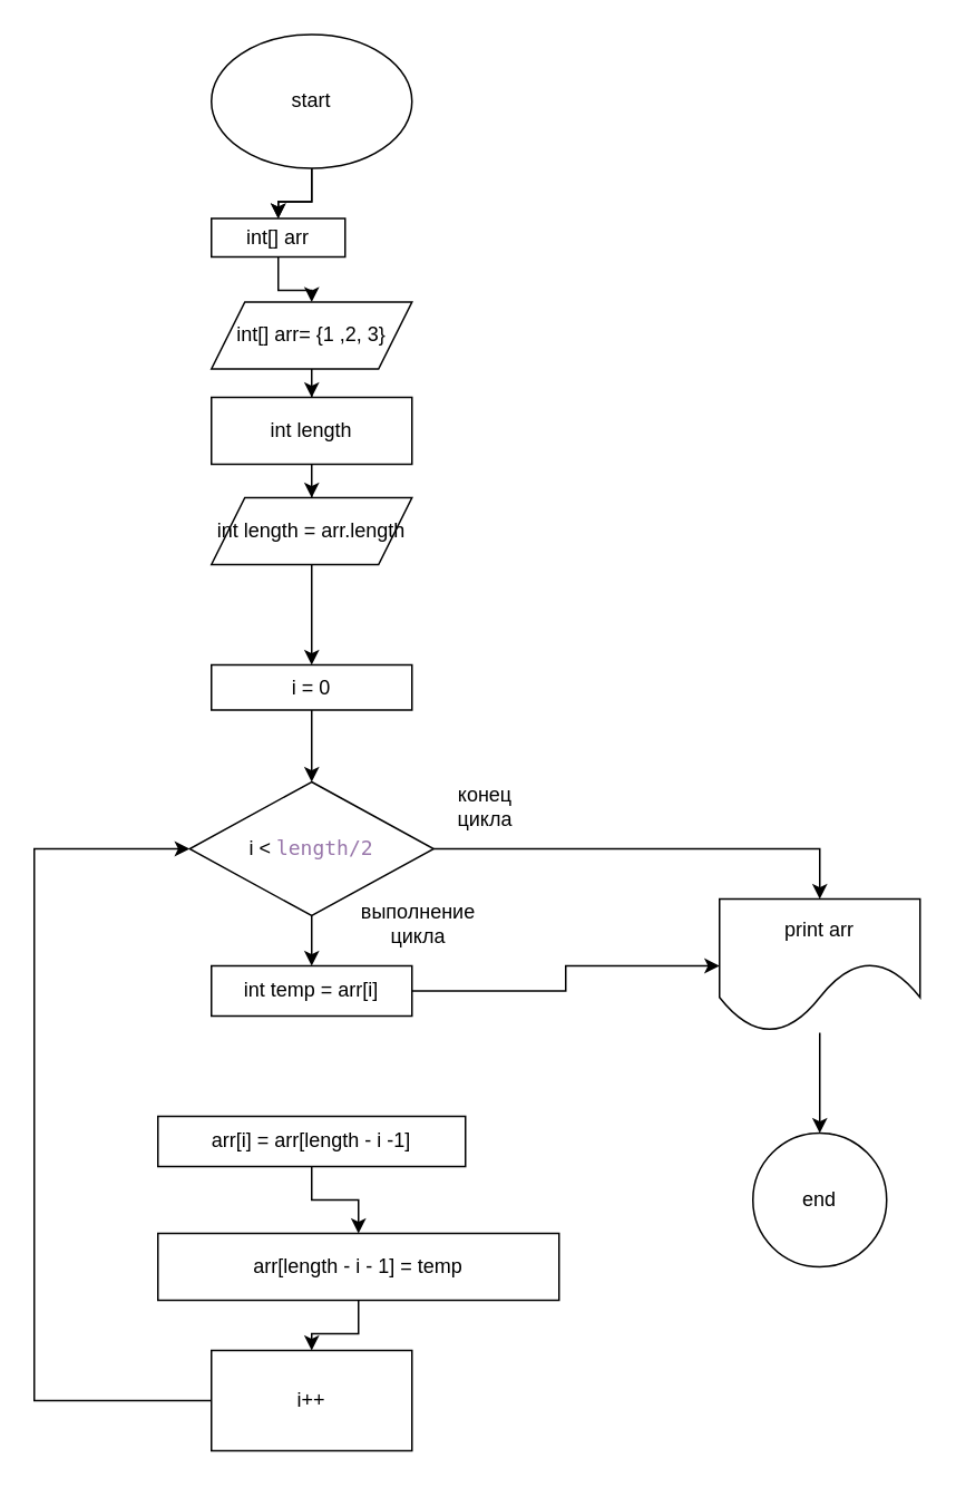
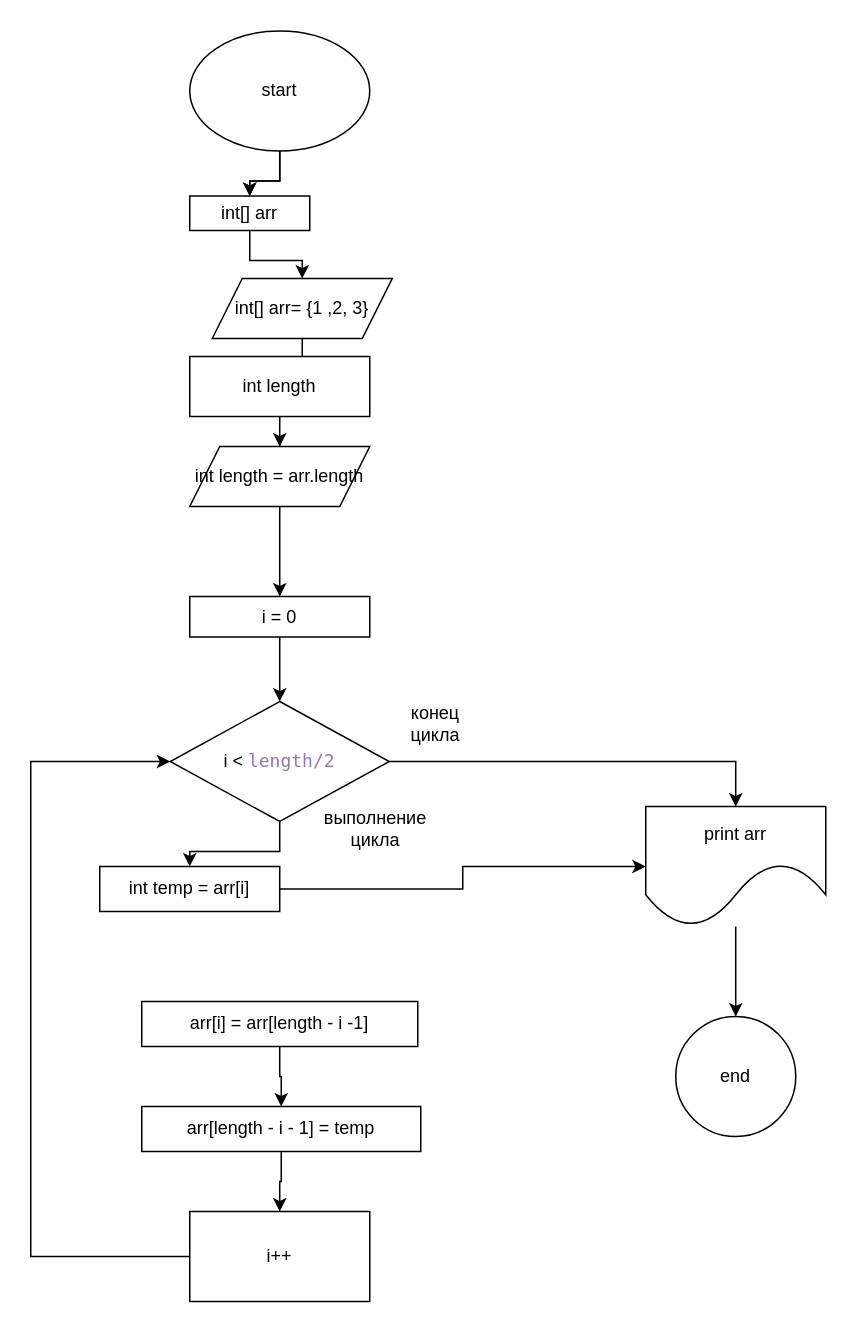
- <mxCell id="6" value="int[] arr= {1 ,2, 3}" style="shape=parallelogram;perimeter=parallelogramPerimeter;whiteSpace=wrap;html=1;fixedSize=1;labelBackgroundColor=none;" vertex="1" parent="1"><mxGeometry x="126" y="180" width="120" height="40" as="geometry" /></mxCell>
+ <mxCell id="6" value="int[] arr= {1 ,2, 3}" style="shape=parallelogram;perimeter=parallelogramPerimeter;whiteSpace=wrap;html=1;fixedSize=1;labelBackgroundColor=none;" vertex="1" parent="1"><mxGeometry x="141" y="185" width="120" height="40" as="geometry" /></mxCell>
- <mxCell id="26" value="int temp = arr[i]" style="whiteSpace=wrap;html=1;rounded=0;" vertex="1" parent="1"><mxGeometry x="126" y="577" width="120" height="30" as="geometry" /></mxCell>
+ <mxCell id="26" value="int temp = arr[i]" style="whiteSpace=wrap;html=1;rounded=0;" vertex="1" parent="1"><mxGeometry x="66" y="577" width="120" height="30" as="geometry" /></mxCell>
- <mxCell id="30" value="arr[length - i - 1] = temp" style="rounded=0;whiteSpace=wrap;html=1;" vertex="1" parent="1"><mxGeometry x="94" y="737" width="240" height="40" as="geometry" /></mxCell>
+ <mxCell id="30" value="arr[length - i - 1] = temp" style="rounded=0;whiteSpace=wrap;html=1;" vertex="1" parent="1"><mxGeometry x="94" y="737" width="186" height="30" as="geometry" /></mxCell>
